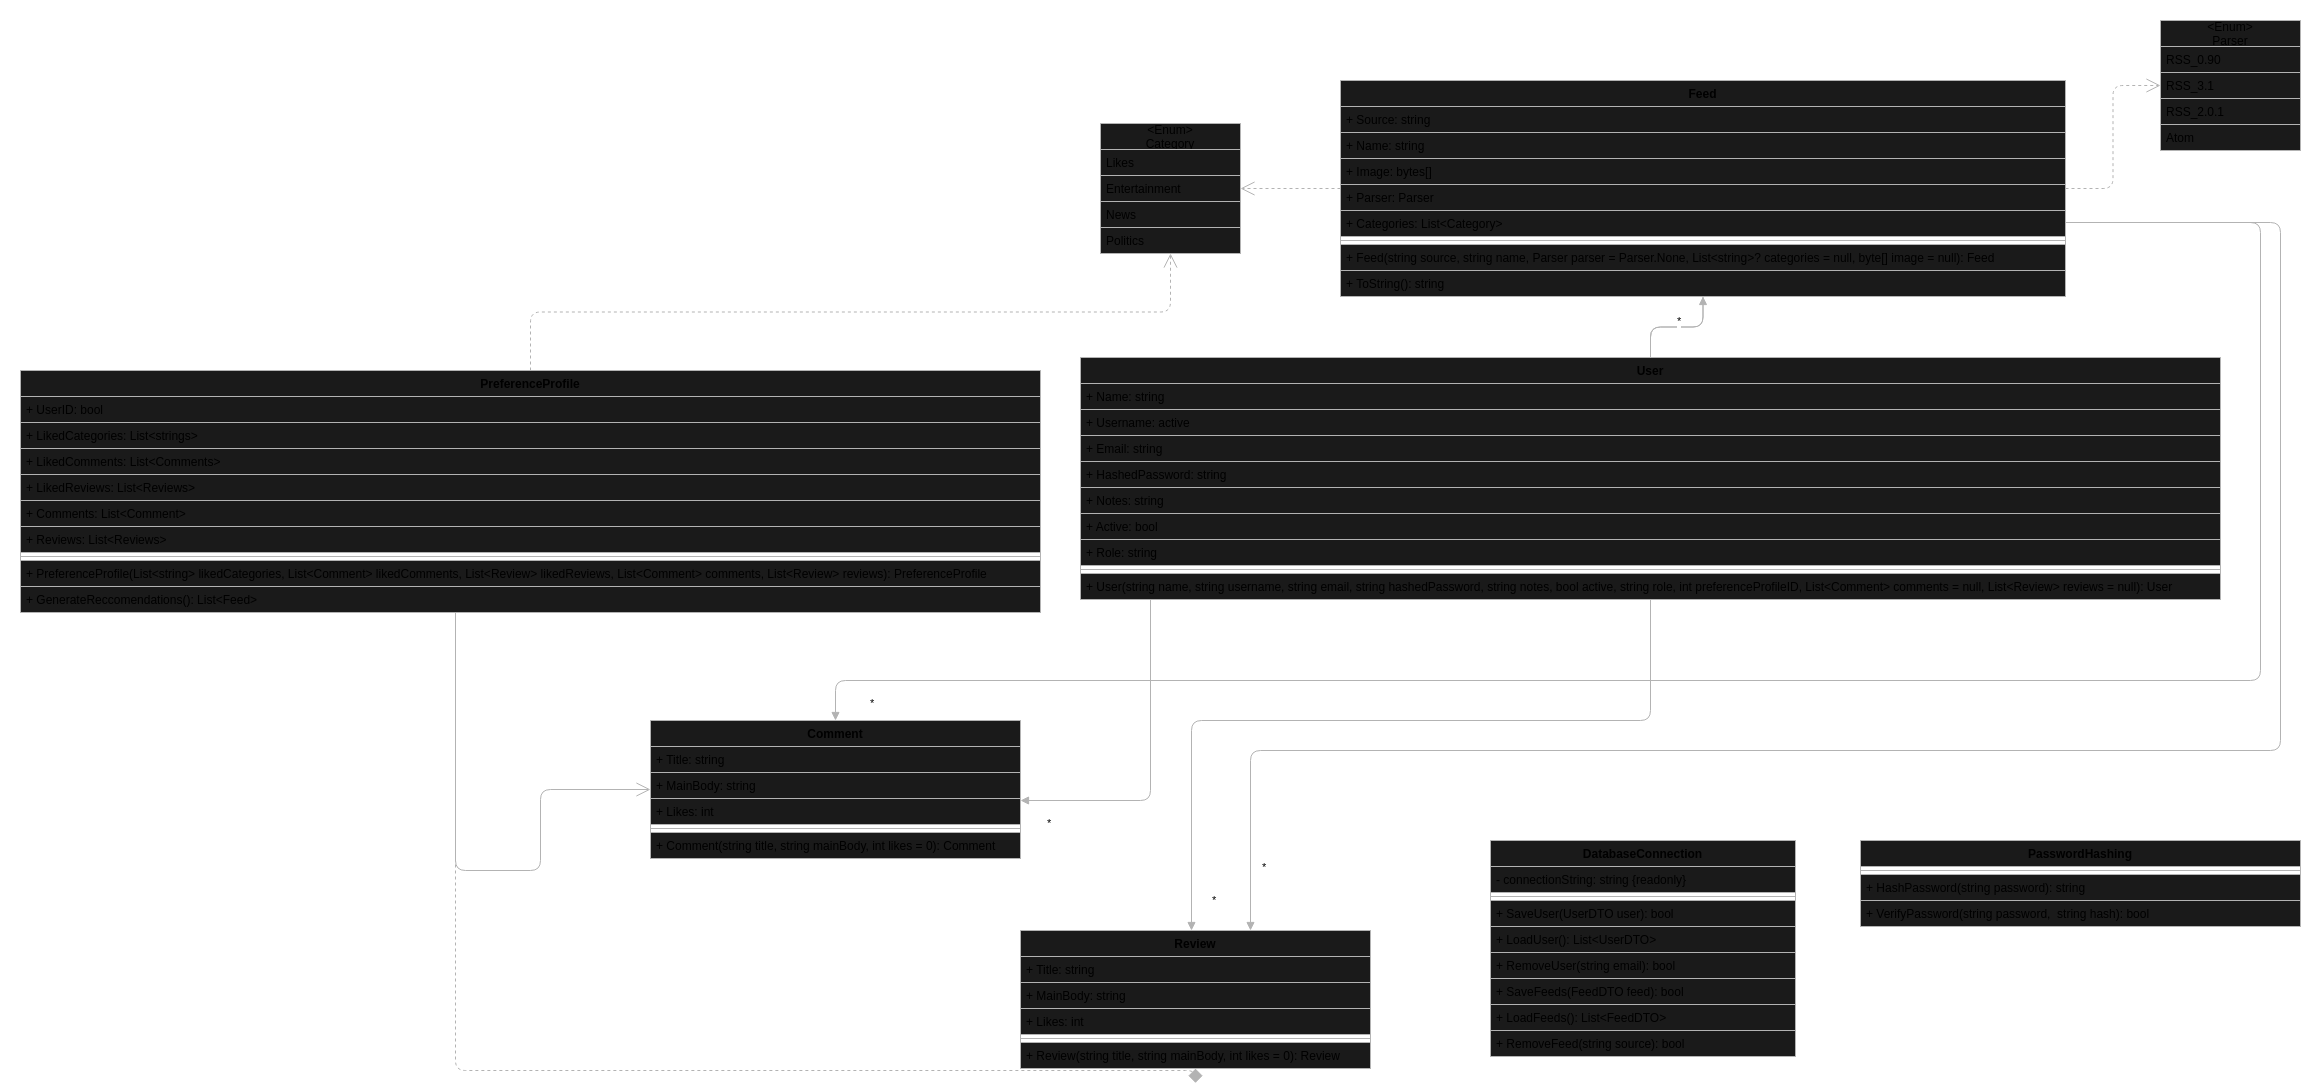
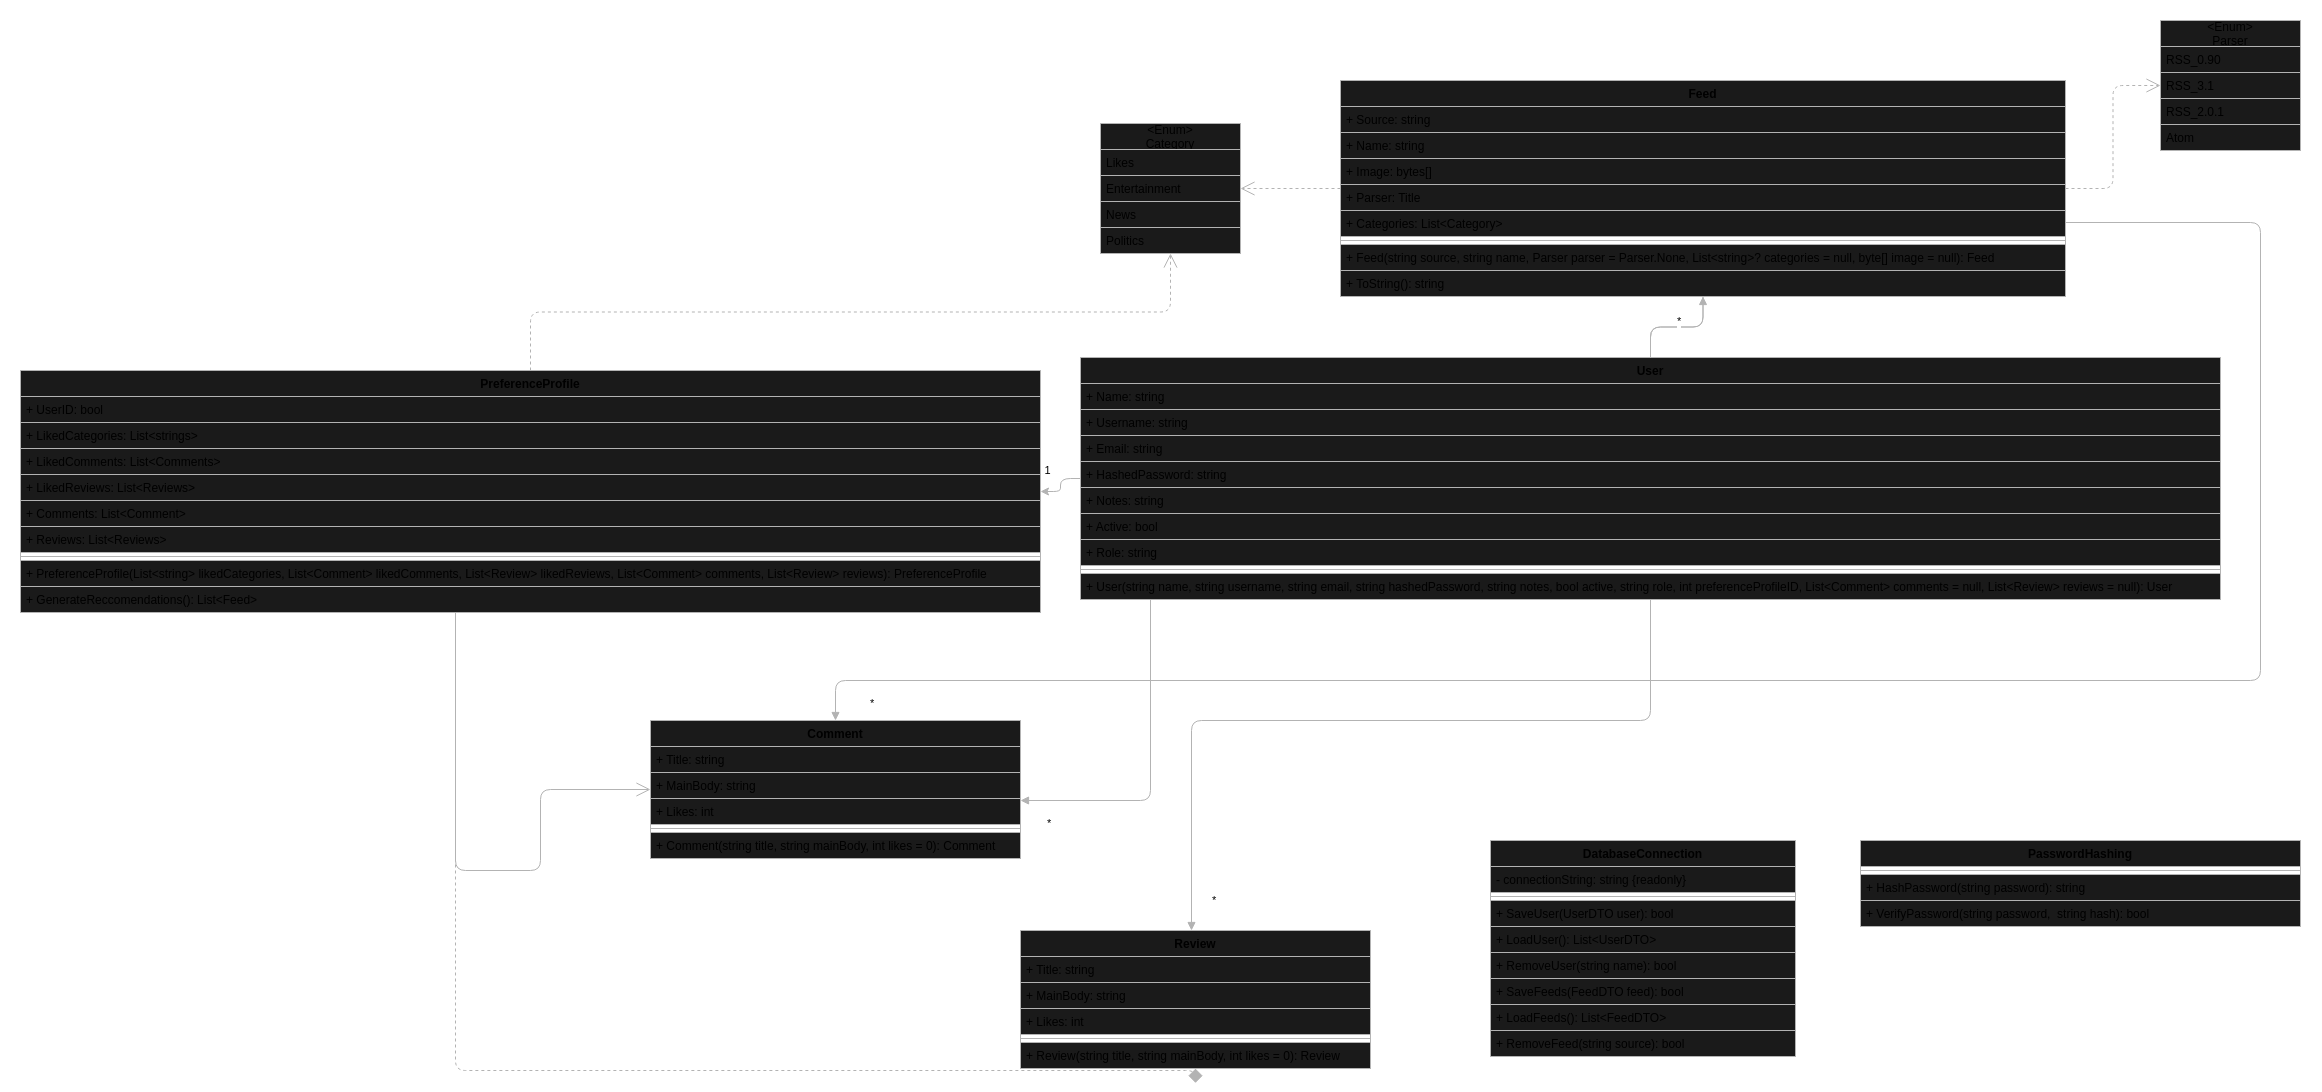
- <mxCell id="56" value="+ Parser: Parser" style="text;strokeColor=#B3B3B3;fillColor=#1A1A1A;align=left;verticalAlign=top;spacingLeft=4;spacingRight=4;overflow=hidden;rotatable=0;points=[[0,0.5],[1,0.5]];portConstraint=eastwest;" parent="52" vertex="1"><mxGeometry y="104" width="725" height="26" as="geometry" /></mxCell>
+ <mxCell id="56" value="+ Parser: Title" style="text;strokeColor=#B3B3B3;fillColor=#1A1A1A;align=left;verticalAlign=top;spacingLeft=4;spacingRight=4;overflow=hidden;rotatable=0;points=[[0,0.5],[1,0.5]];portConstraint=eastwest;" parent="52" vertex="1"><mxGeometry y="104" width="725" height="26" as="geometry" /></mxCell>
- <mxCell id="41" value="+ Username: active" style="text;strokeColor=#B3B3B3;fillColor=#1A1A1A;align=left;verticalAlign=top;spacingLeft=4;spacingRight=4;overflow=hidden;rotatable=0;points=[[0,0.5],[1,0.5]];portConstraint=eastwest;" parent="39" vertex="1"><mxGeometry y="52" width="1140" height="26" as="geometry" /></mxCell>
+ <mxCell id="41" value="+ Username: string" style="text;strokeColor=#B3B3B3;fillColor=#1A1A1A;align=left;verticalAlign=top;spacingLeft=4;spacingRight=4;overflow=hidden;rotatable=0;points=[[0,0.5],[1,0.5]];portConstraint=eastwest;" parent="39" vertex="1"><mxGeometry y="52" width="1140" height="26" as="geometry" /></mxCell>
+ <mxCell id="38" value="1" style="edgeStyle=orthogonalEdgeStyle;html=1;fontFamily=Helvetica;fontSize=11;fontColor=default;strokeColor=#B3B3B3;fillColor=#1A1A1A;" parent="1" source="39" target="2" edge="1"><mxGeometry x="0.74" y="-21" relative="1" as="geometry"><mxPoint as="offset" /></mxGeometry></mxCell>
- <mxCell id="71" value="*" style="endArrow=block;endFill=1;html=1;edgeStyle=orthogonalEdgeStyle;align=left;verticalAlign=top;strokeColor=#B3B3B3;fillColor=#1A1A1A;" parent="1" source="52" target="26" edge="1"><mxGeometry x="0.922" y="10" relative="1" as="geometry"><mxPoint x="761.25" y="616" as="sourcePoint" /><mxPoint x="761.25" y="730" as="targetPoint" /><mxPoint as="offset" /><Array as="points"><mxPoint x="2280" y="222" /><mxPoint x="2280" y="750" /><mxPoint x="1250" y="750" /></Array></mxGeometry></mxCell>
- <mxCell id="17" value="+ RemoveUser(string email): bool" style="text;strokeColor=#B3B3B3;fillColor=#1A1A1A;align=left;verticalAlign=top;spacingLeft=4;spacingRight=4;overflow=hidden;rotatable=0;points=[[0,0.5],[1,0.5]];portConstraint=eastwest;" parent="12" vertex="1"><mxGeometry y="112" width="305" height="26" as="geometry" /></mxCell>
+ <mxCell id="17" value="+ RemoveUser(string name): bool" style="text;strokeColor=#B3B3B3;fillColor=#1A1A1A;align=left;verticalAlign=top;spacingLeft=4;spacingRight=4;overflow=hidden;rotatable=0;points=[[0,0.5],[1,0.5]];portConstraint=eastwest;" parent="12" vertex="1"><mxGeometry y="112" width="305" height="26" as="geometry" /></mxCell>
